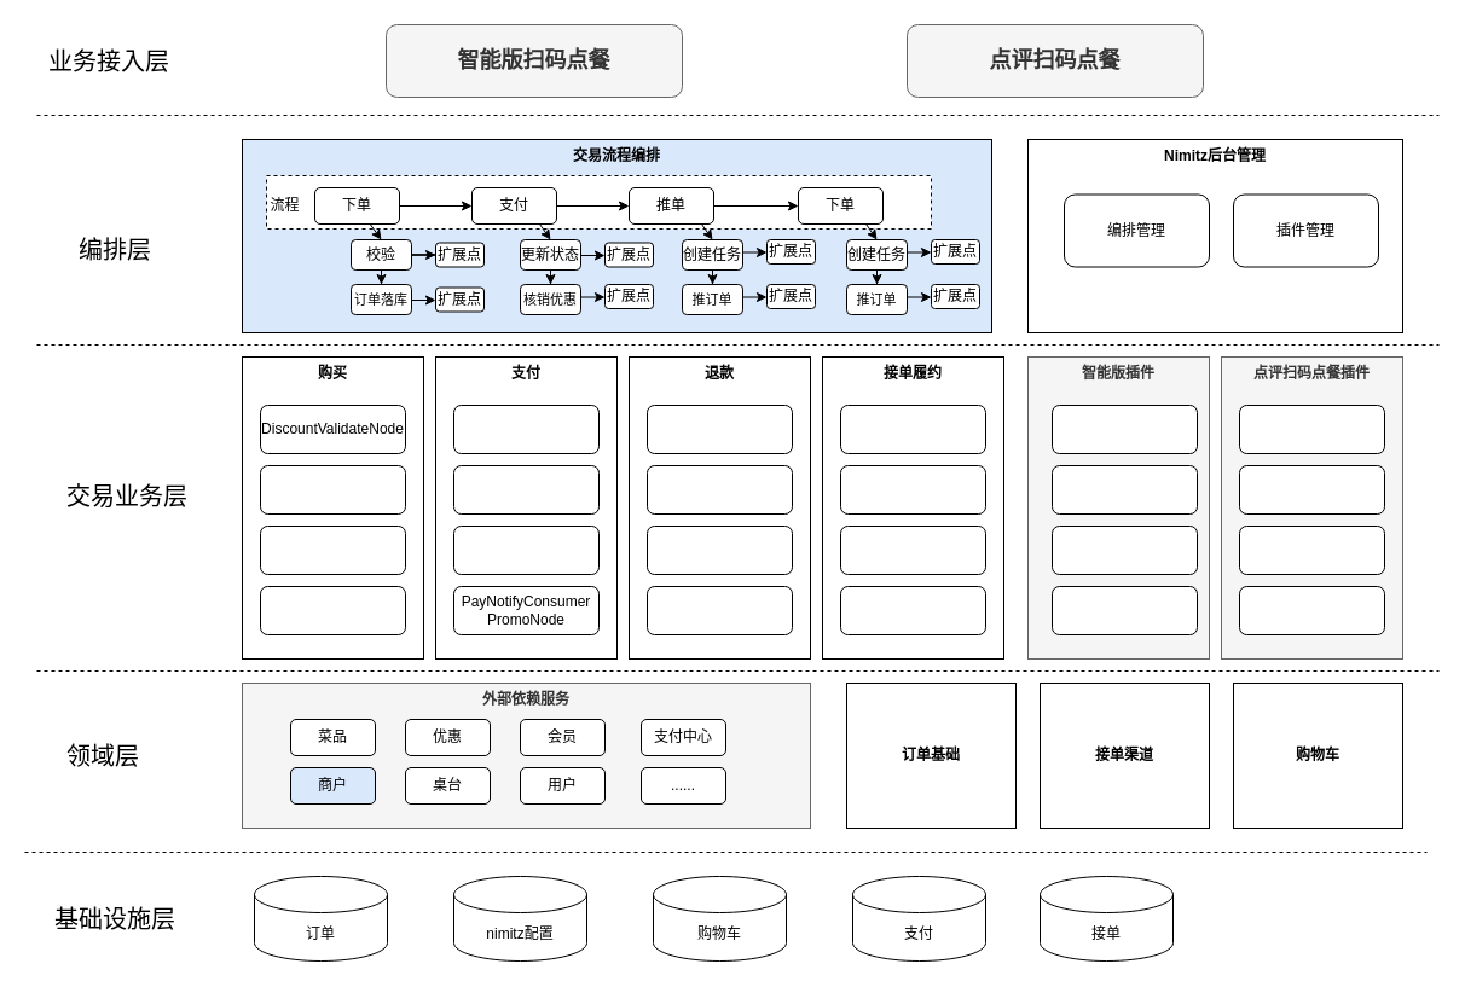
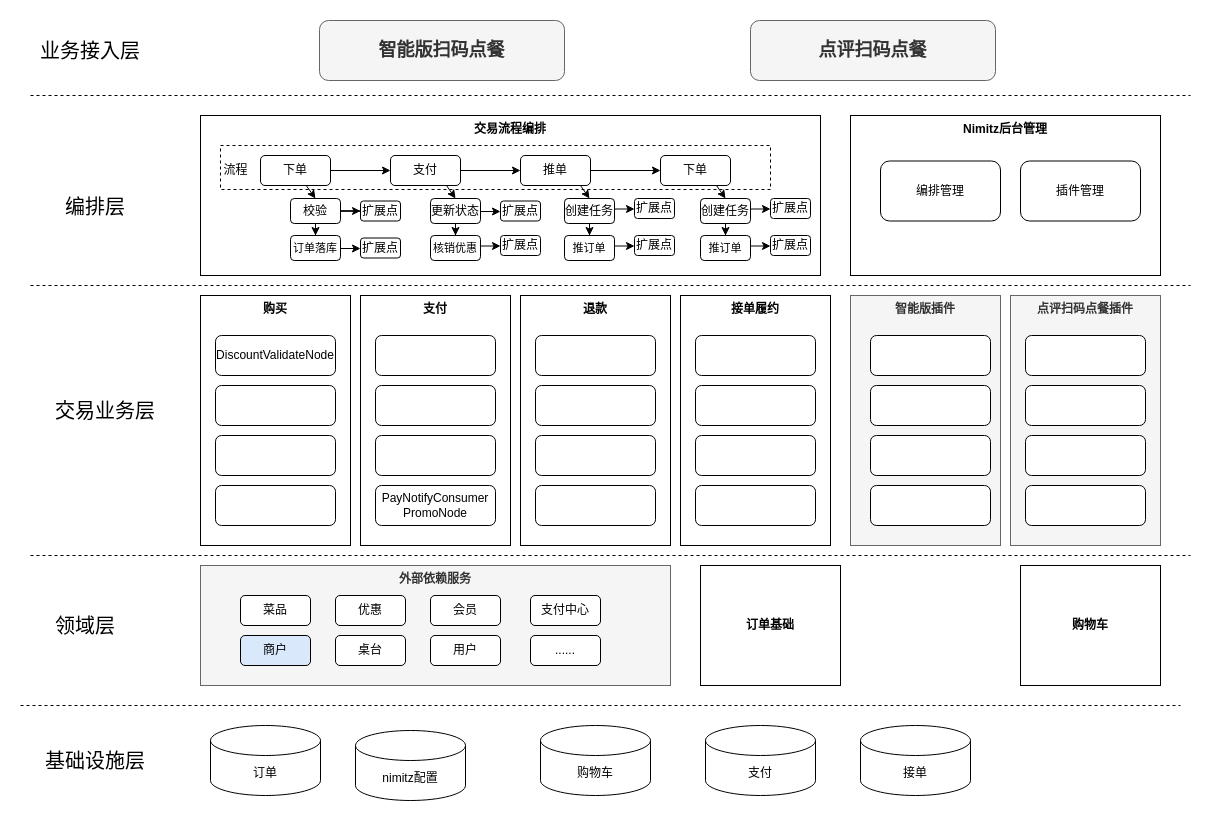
- <mxCell id="2" value="交易流程编排" style="rounded=0;whiteSpace=wrap;html=1;verticalAlign=top;fontStyle=1;fillColor=#dae8fc;" vertex="1" parent="1"><mxGeometry x="200" y="115" width="620" height="160" as="geometry" /></mxCell>
+ <mxCell id="2" value="交易流程编排" style="rounded=0;whiteSpace=wrap;html=1;verticalAlign=top;fontStyle=1" vertex="1" parent="1"><mxGeometry x="200" y="115" width="620" height="160" as="geometry" /></mxCell>
- <mxCell id="74" value="接单渠道" style="rounded=0;whiteSpace=wrap;html=1;verticalAlign=middle;fontStyle=1" vertex="1" parent="1"><mxGeometry x="860" y="565" width="140" height="120" as="geometry" /></mxCell>
- <mxCell id="93" value="nimitz配置" style="shape=cylinder3;whiteSpace=wrap;html=1;boundedLbl=1;backgroundOutline=1;size=15;" vertex="1" parent="1"><mxGeometry x="375" y="725" width="110" height="70" as="geometry" /></mxCell>
+ <mxCell id="93" value="nimitz配置" style="shape=cylinder3;whiteSpace=wrap;html=1;boundedLbl=1;backgroundOutline=1;size=15;" vertex="1" parent="1"><mxGeometry x="355" y="730" width="110" height="70" as="geometry" /></mxCell>
